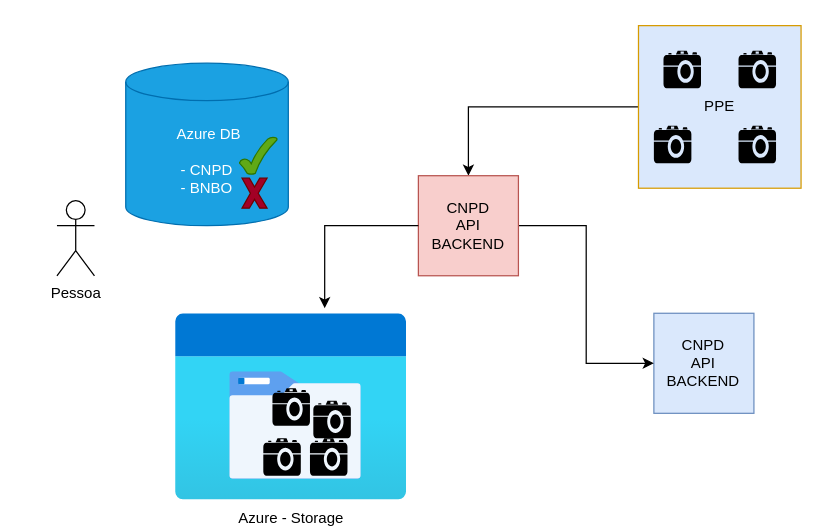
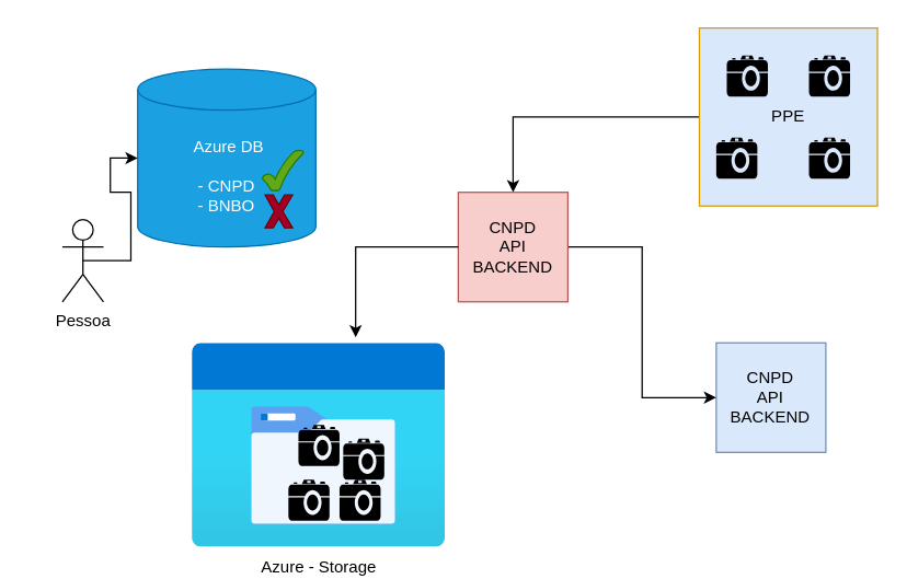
+ <mxCell id="17" style="edgeStyle=orthogonalEdgeStyle;rounded=0;orthogonalLoop=1;jettySize=auto;html=1;exitX=0.5;exitY=0.5;exitDx=0;exitDy=0;exitPerimeter=0;" edge="1" parent="12" source="14" target="13"><mxGeometry relative="1" as="geometry" /></mxCell>
